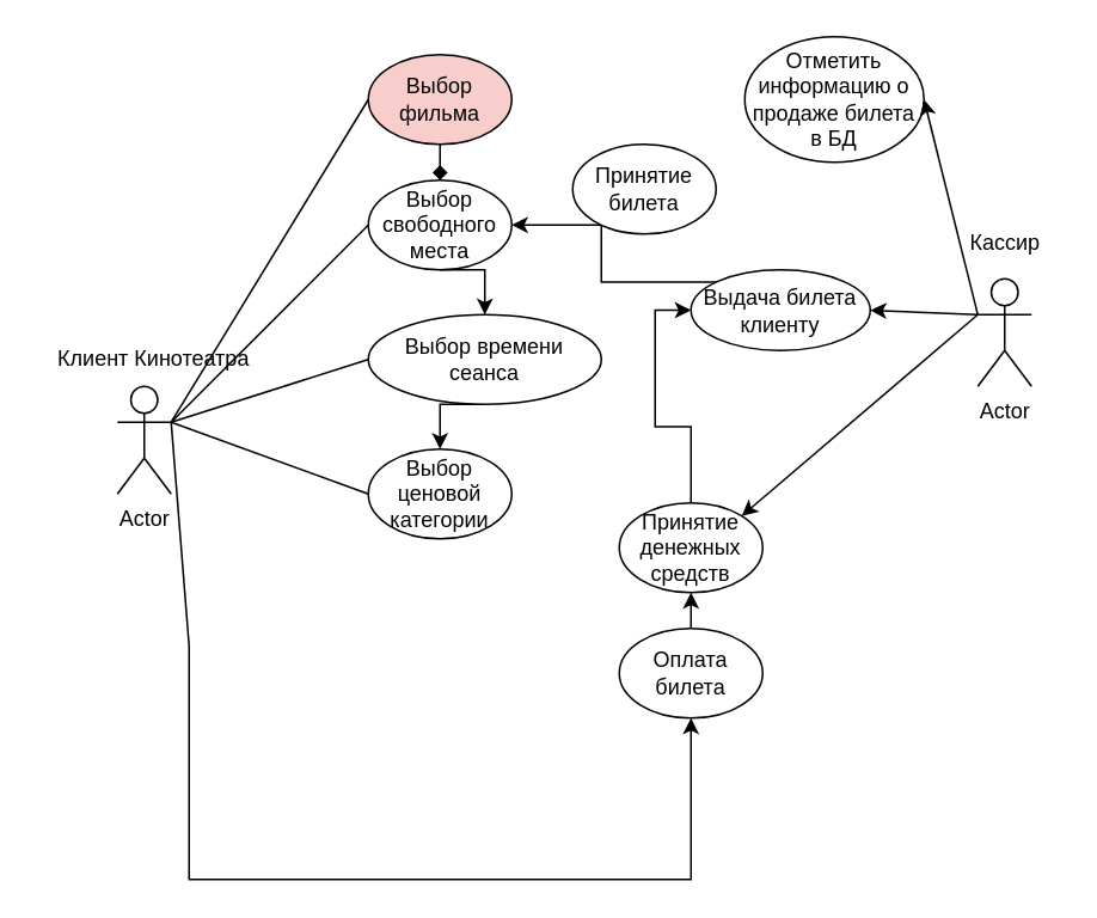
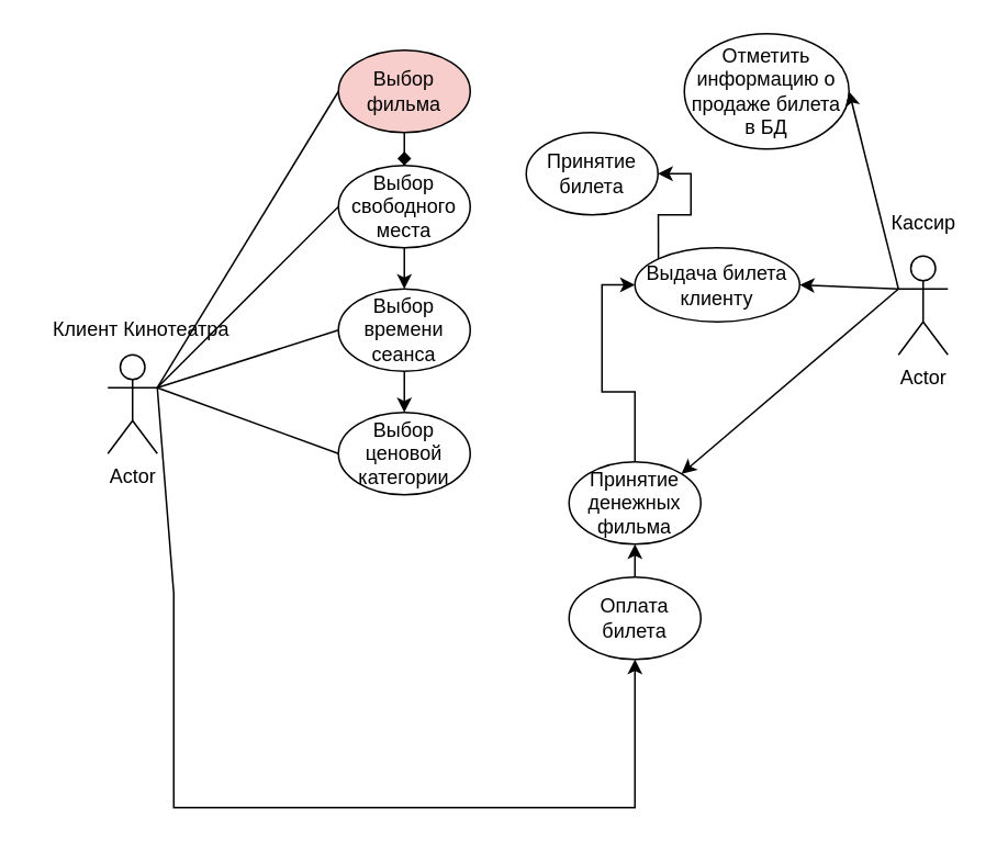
- <mxCell id="25" style="edgeStyle=orthogonalEdgeStyle;rounded=0;orthogonalLoop=1;jettySize=auto;html=1;exitX=0;exitY=0;exitDx=0;exitDy=0;" edge="1" parent="1" source="26" target="9"><mxGeometry relative="1" as="geometry" /></mxCell>
+ <mxCell id="25" style="edgeStyle=orthogonalEdgeStyle;rounded=0;orthogonalLoop=1;jettySize=auto;html=1;exitX=0;exitY=0;exitDx=0;exitDy=0;entryX=1;entryY=0.5;entryDx=0;entryDy=0;" edge="1" parent="1" source="26" target="28"><mxGeometry relative="1" as="geometry" /></mxCell>
- <mxCell id="11" value="Выбор времени сеанса" style="ellipse;whiteSpace=wrap;html=1;" vertex="1" parent="1"><mxGeometry x="205" y="175" width="130" height="50" as="geometry" /></mxCell>
+ <mxCell id="11" value="Выбор времени сеанса" style="ellipse;whiteSpace=wrap;html=1;" vertex="1" parent="1"><mxGeometry x="205" y="175" width="80" height="50" as="geometry" /></mxCell>
- <mxCell id="21" value="Принятие денежных средств" style="ellipse;whiteSpace=wrap;html=1;" vertex="1" parent="1"><mxGeometry x="345" y="280" width="80" height="50" as="geometry" /></mxCell>
+ <mxCell id="21" value="Принятие денежных фильма" style="ellipse;whiteSpace=wrap;html=1;" vertex="1" parent="1"><mxGeometry x="345" y="280" width="80" height="50" as="geometry" /></mxCell>
